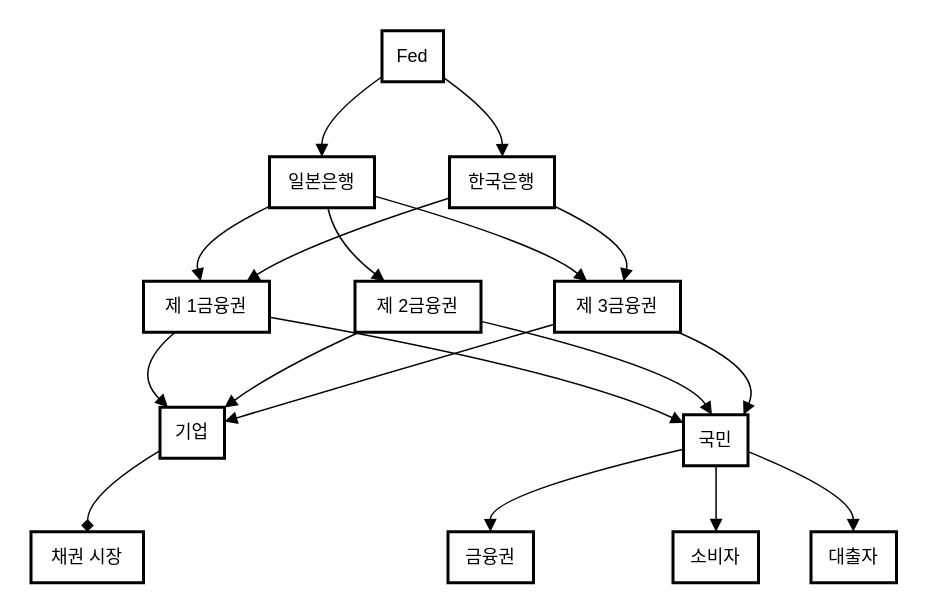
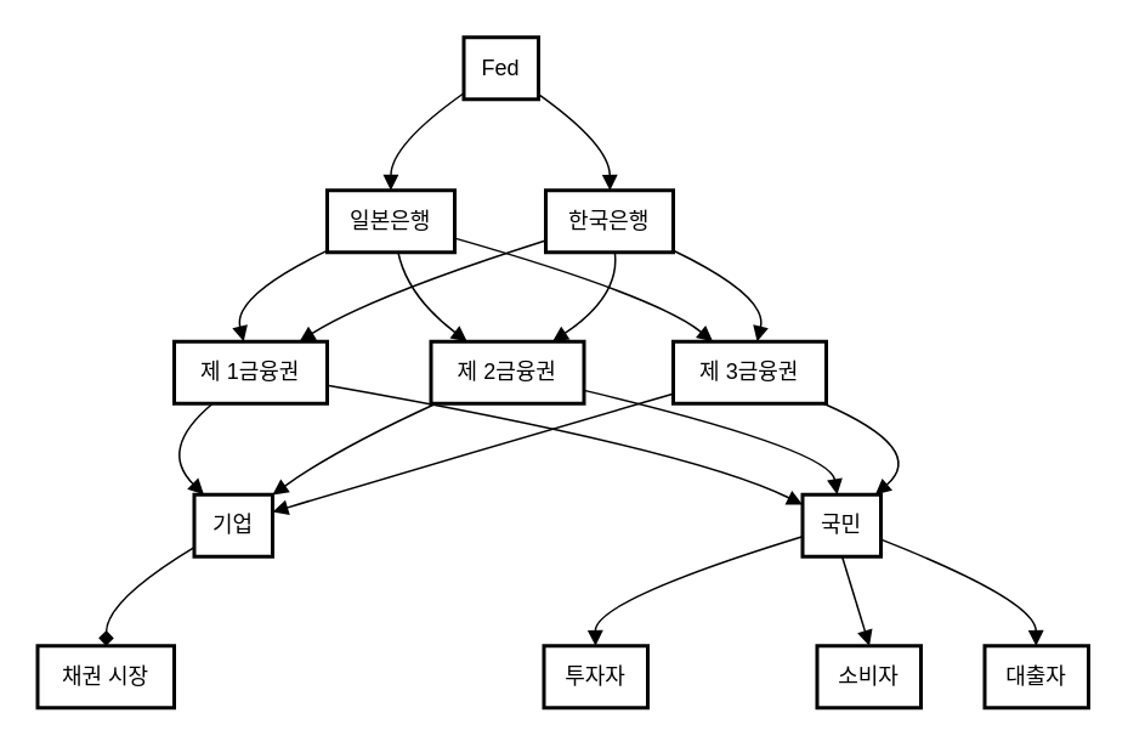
+ <mxCell id="20" value="" style="curved=1;startArrow=none;endArrow=block;exitX=0.539;exitY=0.971;entryX=0.794;entryY=0;" edge="1" parent="1" source="4" target="6"><mxGeometry relative="1" as="geometry"><Array as="points"><mxPoint x="340" y="162" /></Array></mxGeometry></mxCell>
- <mxCell id="9" value="국민" style="whiteSpace=wrap;strokeWidth=2;" vertex="1" parent="1"><mxGeometry x="455" y="276" width="43" height="34" as="geometry" /></mxCell>
+ <mxCell id="9" value="국민" style="whiteSpace=wrap;strokeWidth=2;" vertex="1" parent="1"><mxGeometry x="440" y="271" width="43" height="34" as="geometry" /></mxCell>
- <mxCell id="11" value="금융권" style="whiteSpace=wrap;strokeWidth=2;" vertex="1" parent="1"><mxGeometry x="298" y="354" width="57" height="34" as="geometry" /></mxCell>
+ <mxCell id="11" value="투자자" style="whiteSpace=wrap;strokeWidth=2;" vertex="1" parent="1"><mxGeometry x="298" y="354" width="57" height="34" as="geometry" /></mxCell>
